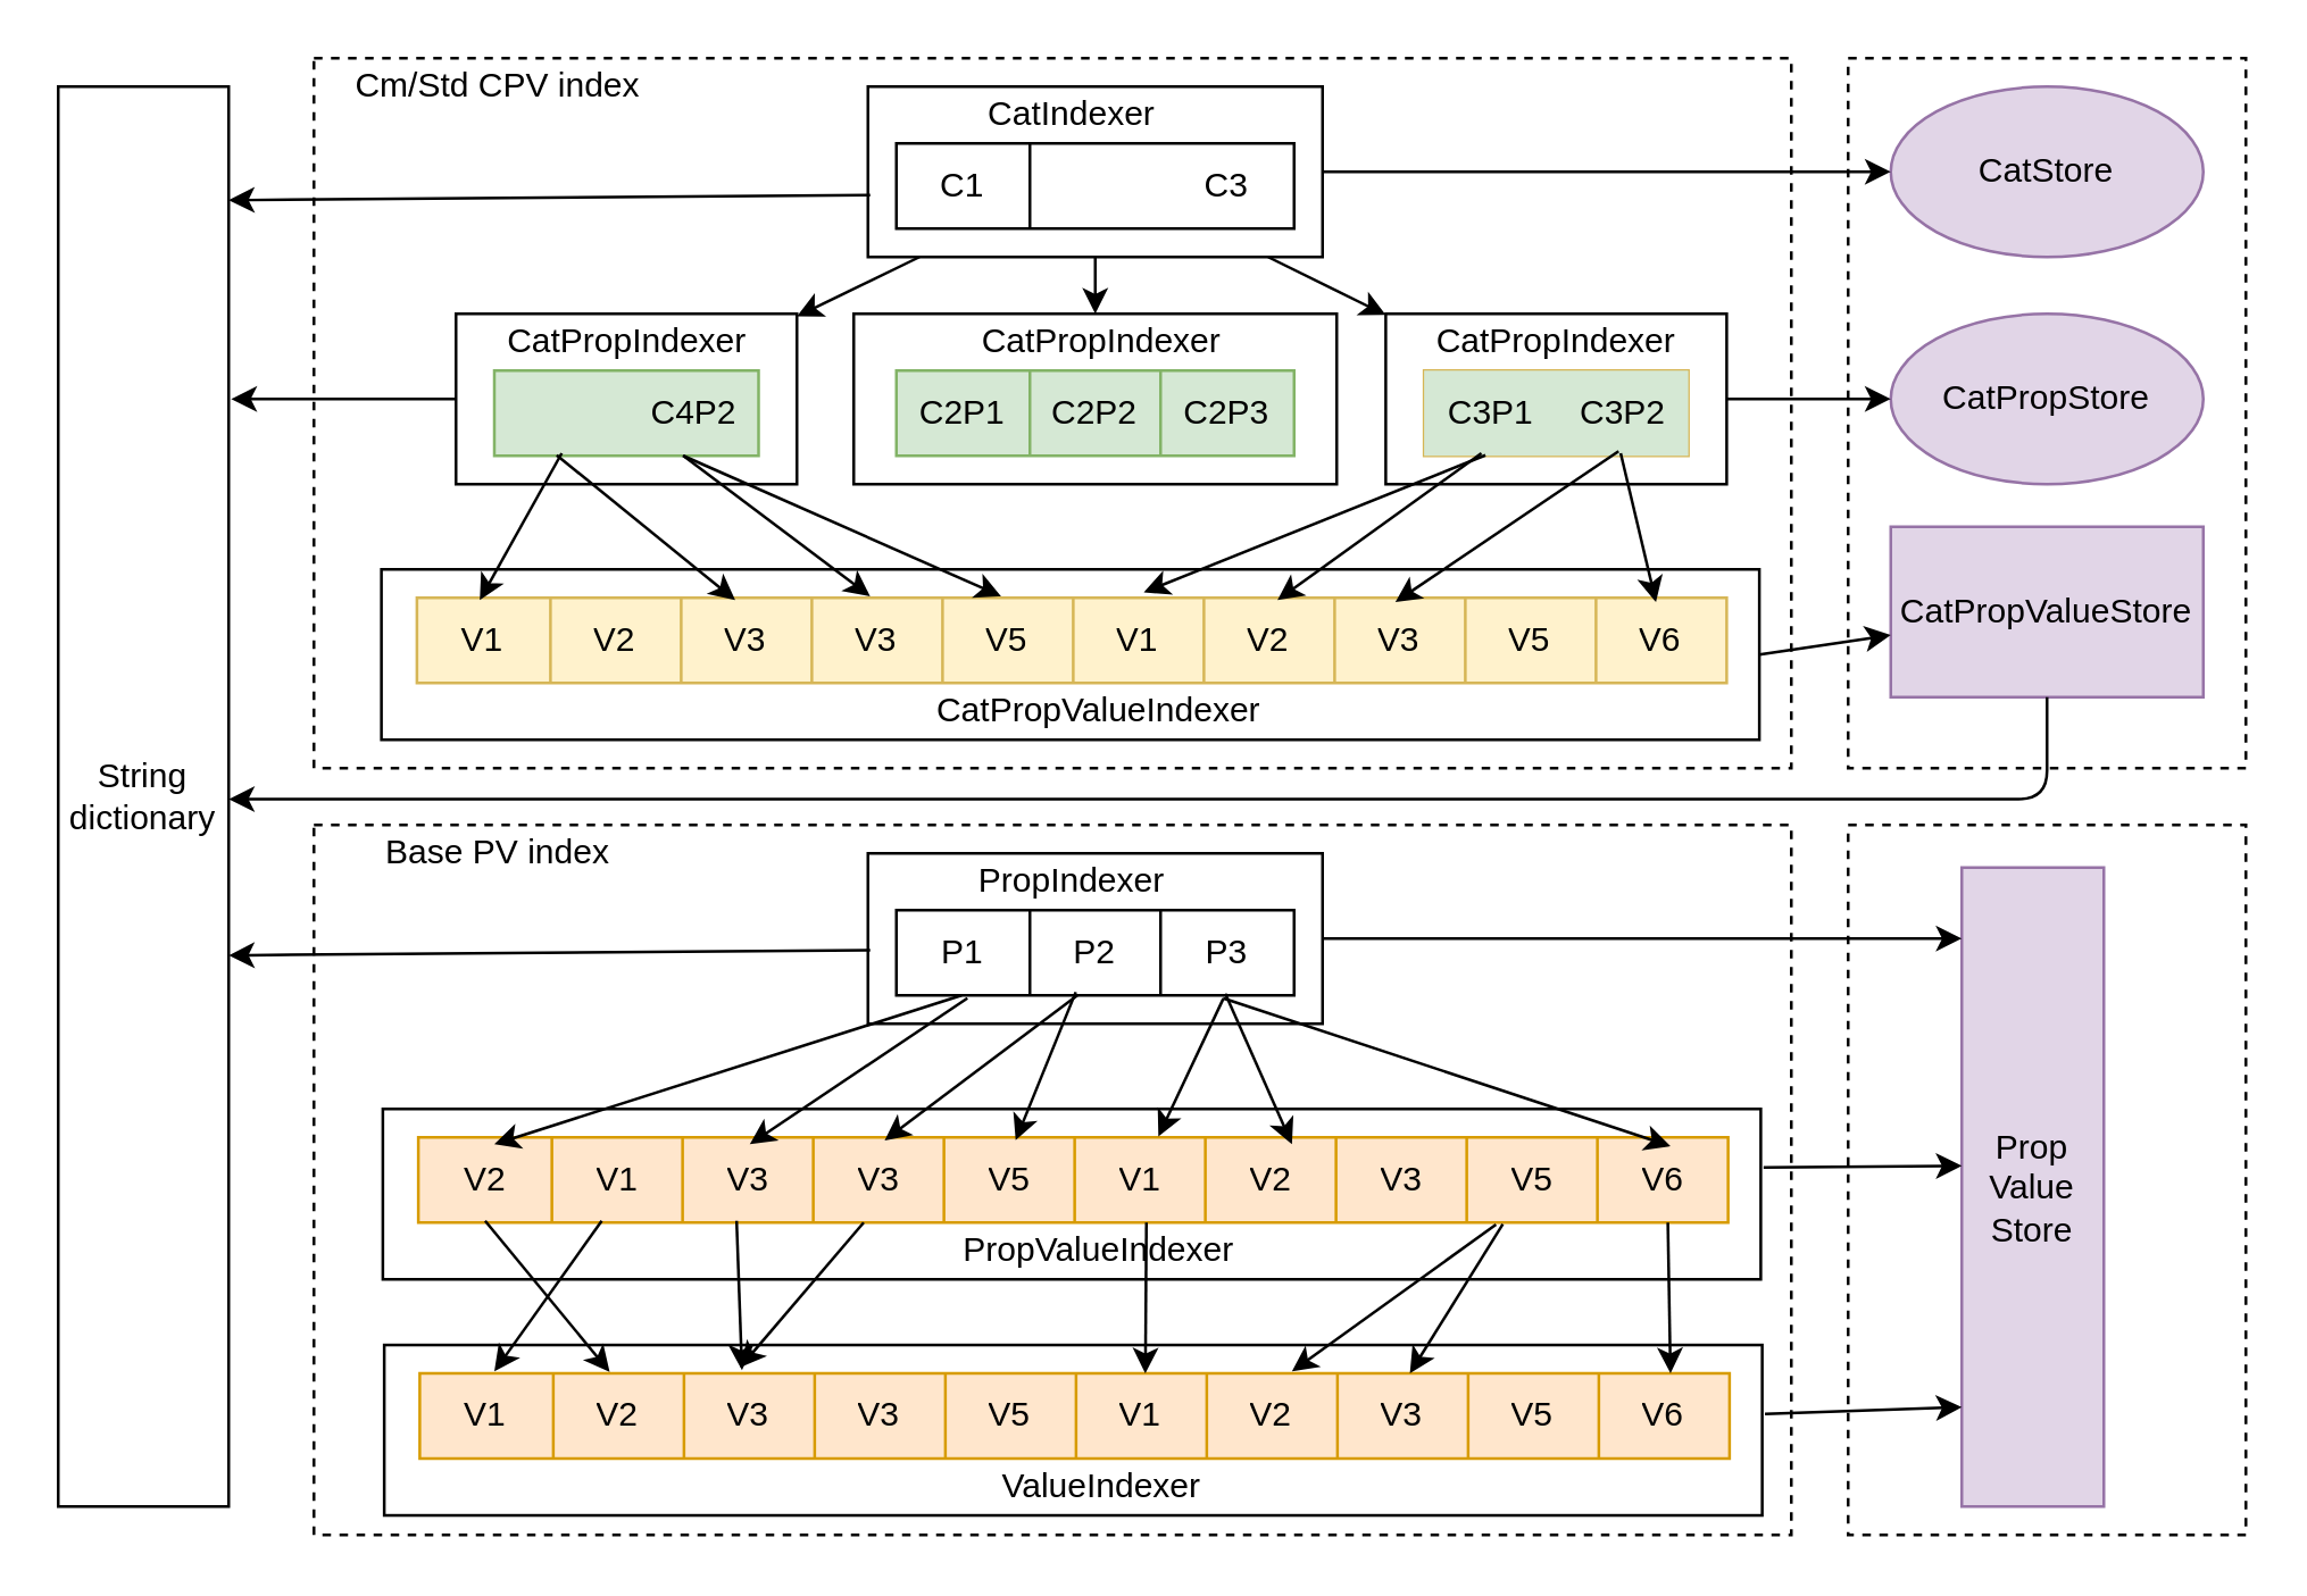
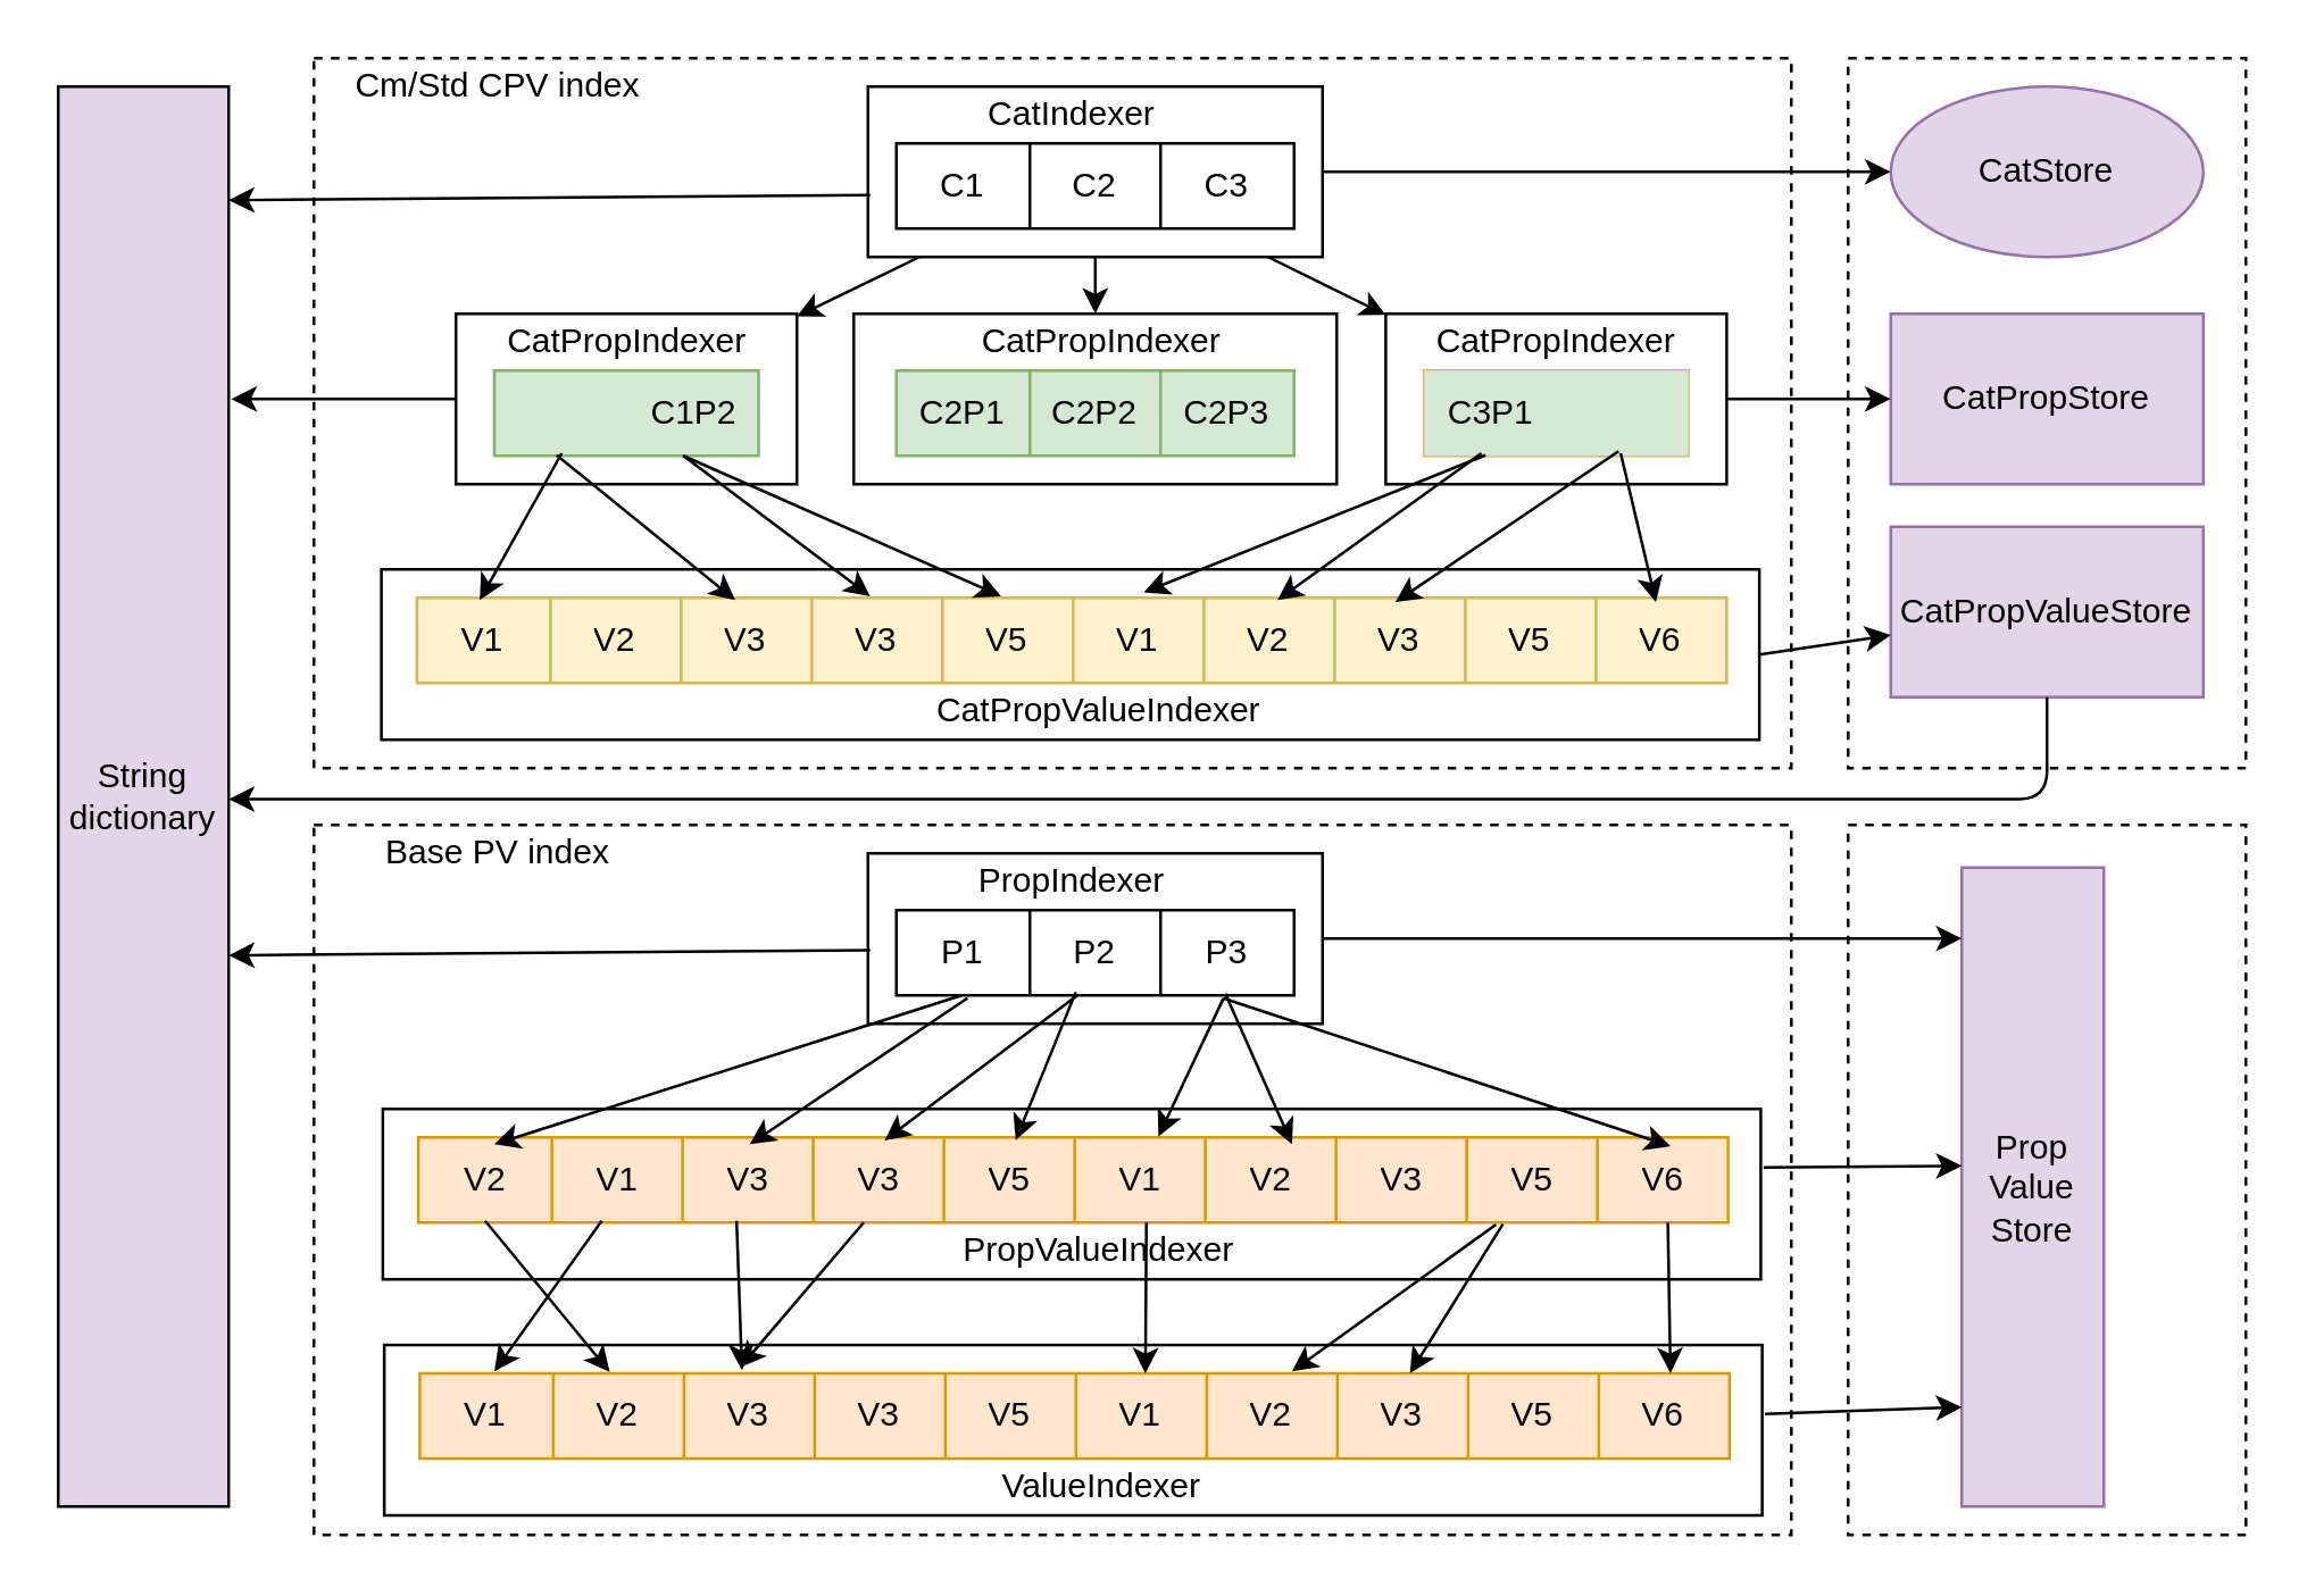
+ <mxCell id="18" value="C2" style="shape=partialRectangle;html=1;whiteSpace=wrap;connectable=0;fillColor=none;top=0;left=0;bottom=0;right=0;overflow=hidden;" vertex="1" parent="16"><mxGeometry x="47" width="46" height="30" as="geometry" /></mxCell>
- <mxCell id="57" value="CatPropStore" style="ellipse;whiteSpace=wrap;html=1;fillColor=#e1d5e7;strokeColor=#9673a6;" vertex="1" parent="1"><mxGeometry x="665" y="110" width="110" height="60" as="geometry" /></mxCell>
+ <mxCell id="57" value="CatPropStore" style="rounded=0;whiteSpace=wrap;html=1;fillColor=#e1d5e7;strokeColor=#9673a6;" vertex="1" parent="1"><mxGeometry x="665" y="110" width="110" height="60" as="geometry" /></mxCell>
- <mxCell id="27" value="C4P2" style="shape=partialRectangle;html=1;whiteSpace=wrap;connectable=0;fillColor=none;top=0;left=0;bottom=0;right=0;overflow=hidden;" vertex="1" parent="26"><mxGeometry x="47" width="46" height="30" as="geometry" /></mxCell>
+ <mxCell id="27" value="C1P2" style="shape=partialRectangle;html=1;whiteSpace=wrap;connectable=0;fillColor=none;top=0;left=0;bottom=0;right=0;overflow=hidden;" vertex="1" parent="26"><mxGeometry x="47" width="46" height="30" as="geometry" /></mxCell>
- <mxCell id="31" value="C3P2" style="shape=partialRectangle;html=1;whiteSpace=wrap;connectable=0;fillColor=none;top=0;left=0;bottom=0;right=0;overflow=hidden;" vertex="1" parent="29"><mxGeometry x="47" width="46" height="30" as="geometry" /></mxCell>
- <mxCell id="110" value="String dictionary" style="rounded=0;whiteSpace=wrap;html=1;" vertex="1" parent="1"><mxGeometry x="20" y="30" width="60" height="500" as="geometry" /></mxCell>
+ <mxCell id="110" value="String dictionary" style="rounded=0;whiteSpace=wrap;html=1;fillColor=#e1d5e7;" vertex="1" parent="1"><mxGeometry x="20" y="30" width="60" height="500" as="geometry" /></mxCell>
